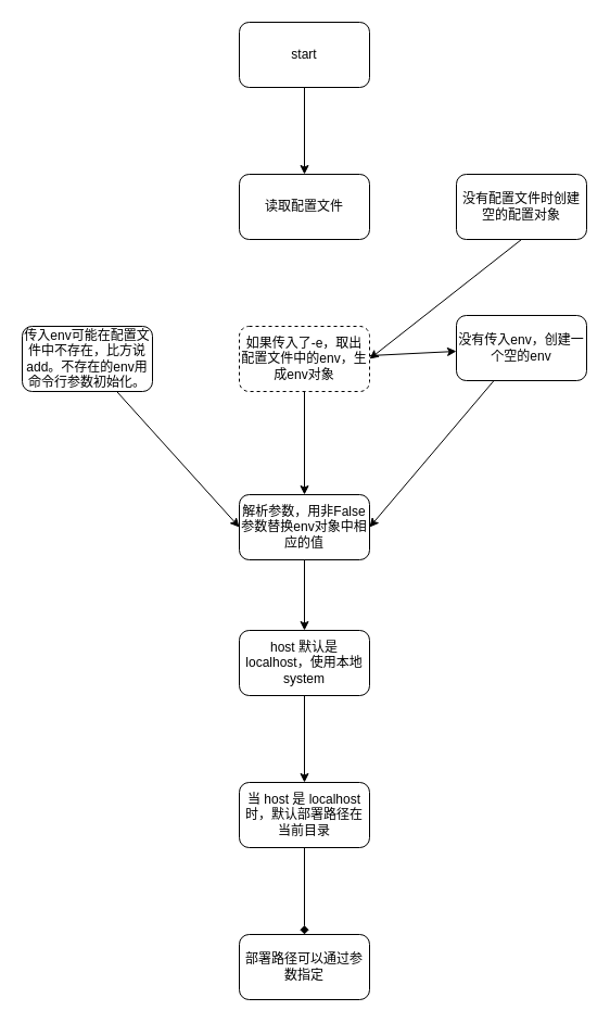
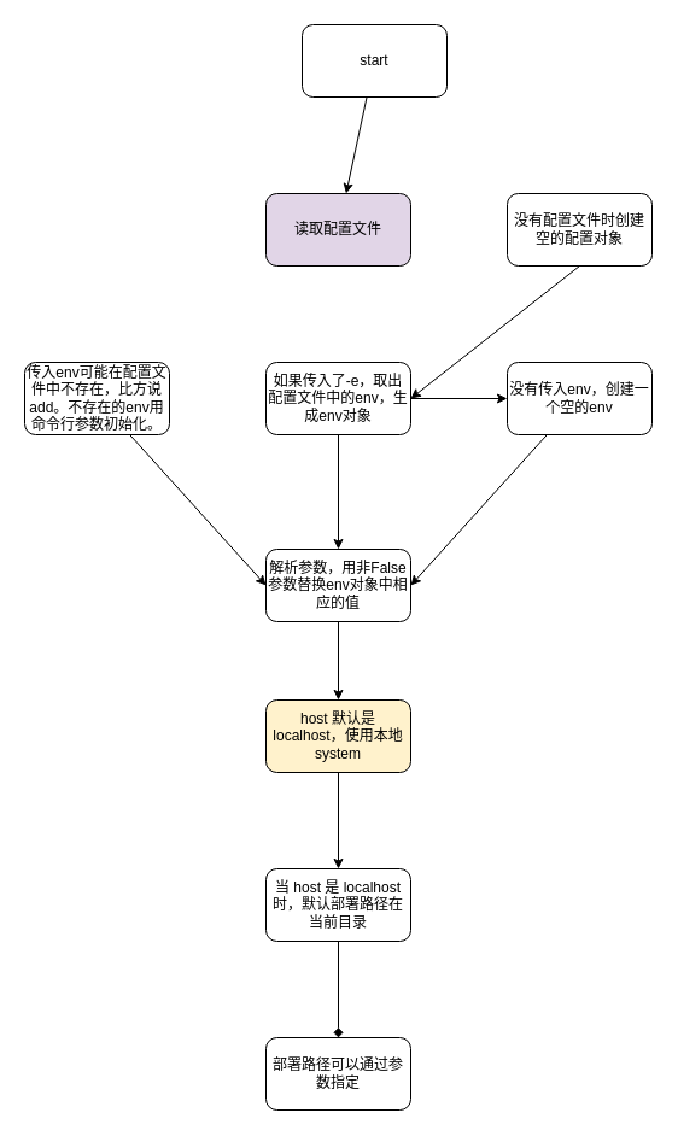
- <mxCell id="3" value="start" style="rounded=1;whiteSpace=wrap;html=1;" vertex="1" parent="1"><mxGeometry x="220" y="20" width="120" height="60" as="geometry" /></mxCell>
+ <mxCell id="3" value="start" style="rounded=1;whiteSpace=wrap;html=1;" vertex="1" parent="1"><mxGeometry x="250" y="20" width="120" height="60" as="geometry" /></mxCell>
- <mxCell id="4" value="读取配置文件" style="rounded=1;whiteSpace=wrap;html=1;" vertex="1" parent="1"><mxGeometry x="220" y="160" width="120" height="60" as="geometry" /></mxCell>
+ <mxCell id="4" value="读取配置文件" style="rounded=1;whiteSpace=wrap;html=1;fillColor=#e1d5e7;" vertex="1" parent="1"><mxGeometry x="220" y="160" width="120" height="60" as="geometry" /></mxCell>
- <mxCell id="13" value="没有传入env，创建一个空的env" style="whiteSpace=wrap;html=1;rounded=1;" vertex="1" parent="1"><mxGeometry x="420" y="290" width="120" height="60" as="geometry" /></mxCell>
+ <mxCell id="13" value="没有传入env，创建一个空的env" style="whiteSpace=wrap;html=1;rounded=1;" vertex="1" parent="1"><mxGeometry x="420" y="300" width="120" height="60" as="geometry" /></mxCell>
- <mxCell id="7" value="如果传入了-e，取出配置文件中的env，生成env对象" style="rounded=1;whiteSpace=wrap;html=1;dashed=1;" vertex="1" parent="1"><mxGeometry x="220" y="300" width="120" height="60" as="geometry" /></mxCell>
+ <mxCell id="7" value="如果传入了-e，取出配置文件中的env，生成env对象" style="rounded=1;whiteSpace=wrap;html=1;" vertex="1" parent="1"><mxGeometry x="220" y="300" width="120" height="60" as="geometry" /></mxCell>
- <mxCell id="15" value="host 默认是 localhost，使用本地 system" style="whiteSpace=wrap;html=1;rounded=1;" vertex="1" parent="1"><mxGeometry x="220" y="580" width="120" height="60" as="geometry" /></mxCell>
+ <mxCell id="15" value="host 默认是 localhost，使用本地 system" style="whiteSpace=wrap;html=1;rounded=1;fillColor=#fff2cc;" vertex="1" parent="1"><mxGeometry x="220" y="580" width="120" height="60" as="geometry" /></mxCell>
